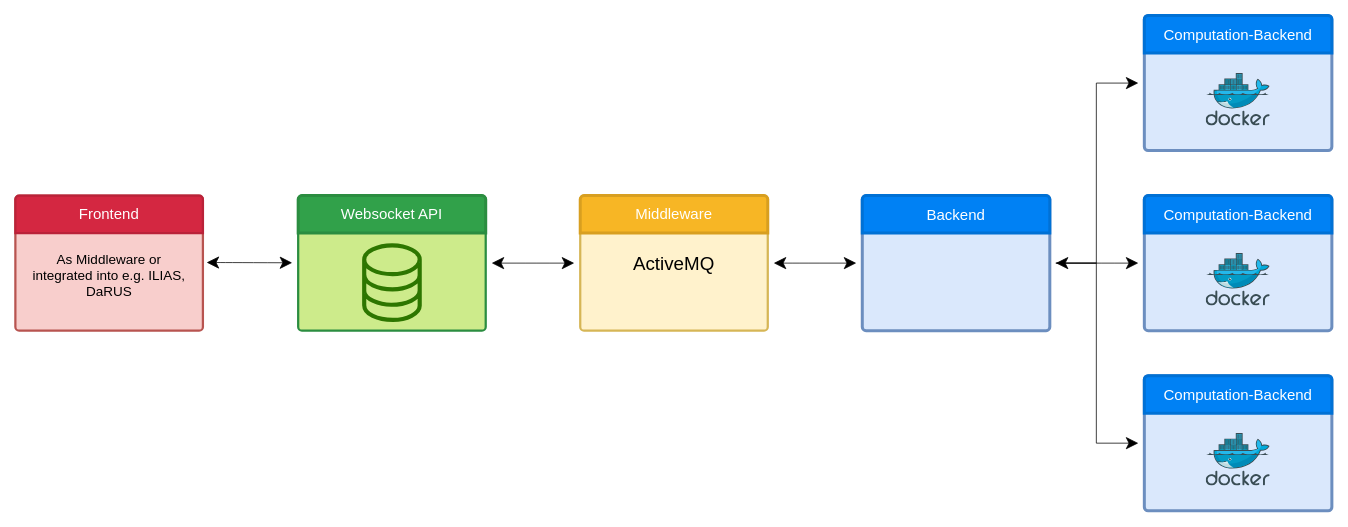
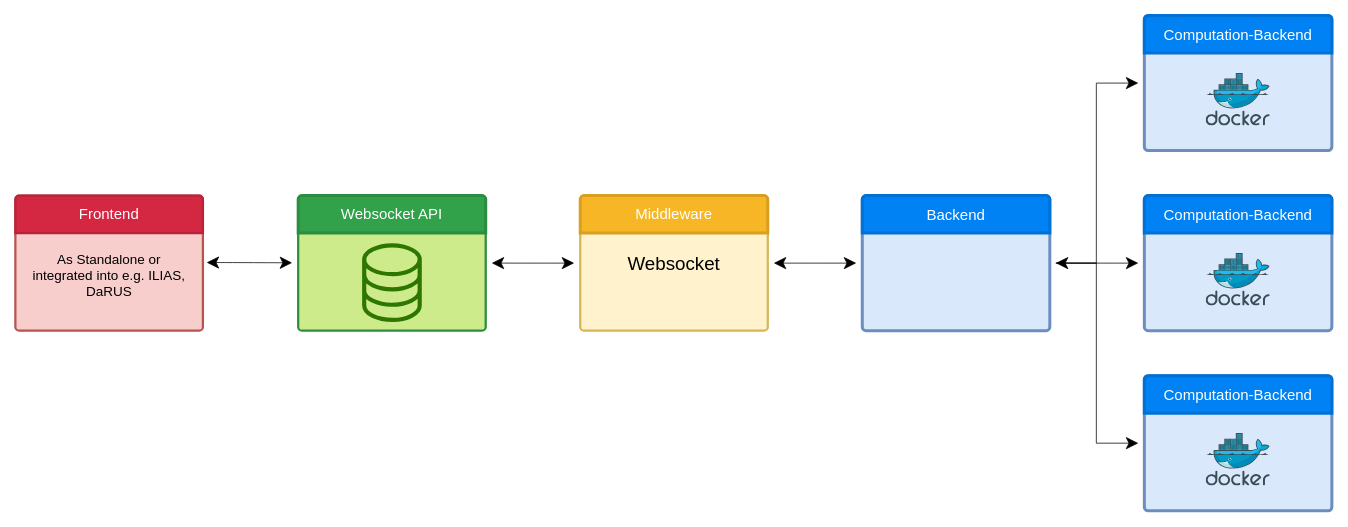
- <mxCell id="11" value="&lt;br&gt;&lt;div&gt;&lt;br&gt;&lt;/div&gt;&lt;div&gt;&lt;font style=&quot;font-size: 18px&quot;&gt;As Middleware or integrated into e.g. ILIAS, DaRUS&lt;/font&gt;&lt;/div&gt;" style="html=1;shadow=0;dashed=0;shape=mxgraph.bootstrap.rrect;rSize=5;strokeColor=#b85450;html=1;whiteSpace=wrap;fillColor=#f8cecc;verticalAlign=middle;align=center;spacing=20;spacingBottom=0;fontSize=14;labelBackgroundColor=none;hachureGap=4;strokeWidth=3;" parent="1" vertex="1"><mxGeometry x="20" y="260" width="250" height="180" as="geometry" /></mxCell>
+ <mxCell id="11" value="&lt;br&gt;&lt;div&gt;&lt;br&gt;&lt;/div&gt;&lt;div&gt;&lt;font style=&quot;font-size: 18px&quot;&gt;As Standalone or integrated into e.g. ILIAS, DaRUS&lt;/font&gt;&lt;/div&gt;" style="html=1;shadow=0;dashed=0;shape=mxgraph.bootstrap.rrect;rSize=5;strokeColor=#b85450;html=1;whiteSpace=wrap;fillColor=#f8cecc;verticalAlign=middle;align=center;spacing=20;spacingBottom=0;fontSize=14;labelBackgroundColor=none;hachureGap=4;strokeWidth=3;" parent="1" vertex="1"><mxGeometry x="20" y="260" width="250" height="180" as="geometry" /></mxCell>
- <mxCell id="7" value="&lt;font style=&quot;font-size: 25px&quot;&gt;ActiveMQ&lt;/font&gt;" style="html=1;shadow=0;dashed=0;shape=mxgraph.bootstrap.rrect;rSize=5;strokeColor=#d6b656;html=1;whiteSpace=wrap;fillColor=#fff2cc;verticalAlign=middle;align=center;spacing=20;spacingBottom=0;fontSize=20;hachureGap=4;labelBackgroundColor=none;horizontal=1;strokeWidth=3;" parent="1" vertex="1"><mxGeometry x="773" y="260" width="250" height="180" as="geometry" /></mxCell>
+ <mxCell id="7" value="&lt;font style=&quot;font-size: 25px&quot;&gt;Websocket&lt;/font&gt;" style="html=1;shadow=0;dashed=0;shape=mxgraph.bootstrap.rrect;rSize=5;strokeColor=#d6b656;html=1;whiteSpace=wrap;fillColor=#fff2cc;verticalAlign=middle;align=center;spacing=20;spacingBottom=0;fontSize=20;hachureGap=4;labelBackgroundColor=none;horizontal=1;strokeWidth=3;" parent="1" vertex="1"><mxGeometry x="773" y="260" width="250" height="180" as="geometry" /></mxCell>
